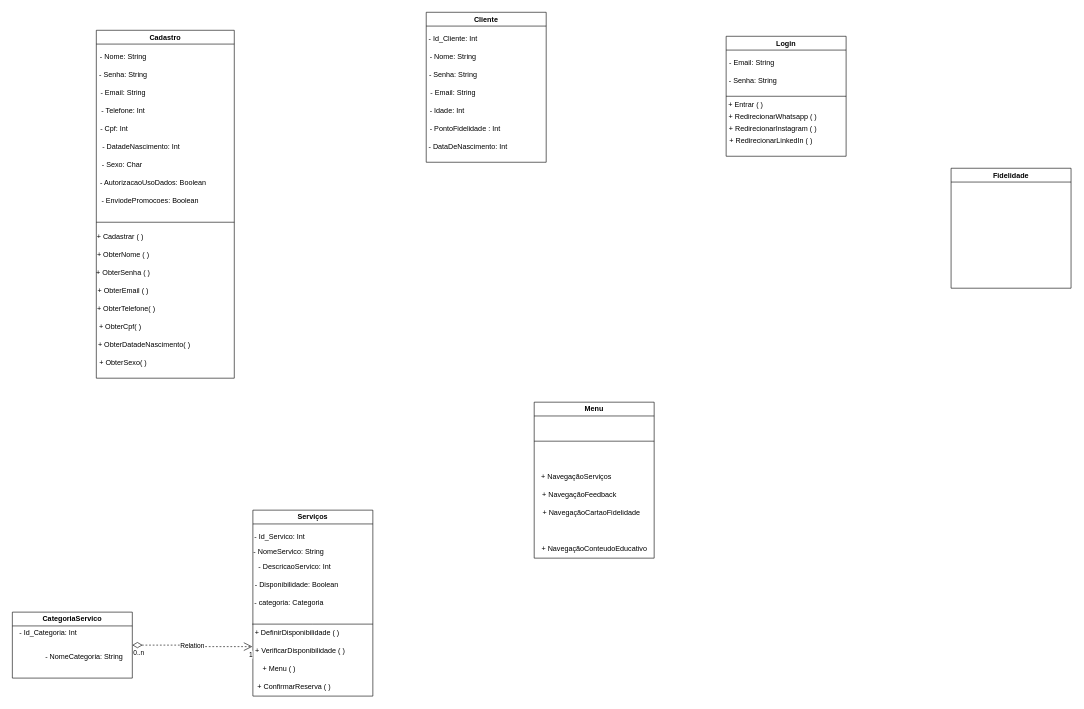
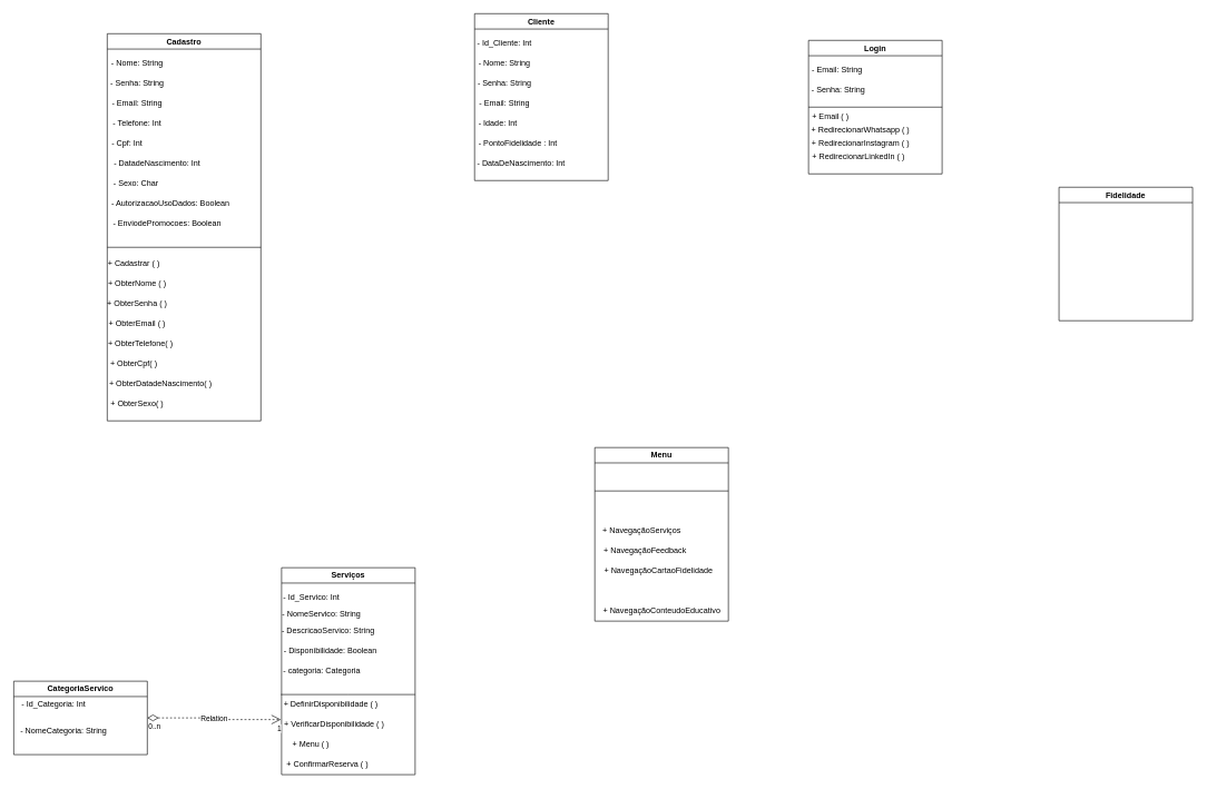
- <mxCell id="30" value="+ Entrar ( )" style="text;html=1;align=center;verticalAlign=middle;whiteSpace=wrap;rounded=0;" vertex="1" parent="27"><mxGeometry x="3" y="100" width="60" height="30" as="geometry" /></mxCell>
+ <mxCell id="30" value="+ Email ( )" style="text;html=1;align=center;verticalAlign=middle;whiteSpace=wrap;rounded=0;" vertex="1" parent="27"><mxGeometry x="3" y="100" width="60" height="30" as="geometry" /></mxCell>
- <mxCell id="38" value="- DescricaoServico: Int" style="text;html=1;align=center;verticalAlign=middle;whiteSpace=wrap;rounded=0;" vertex="1" parent="35"><mxGeometry x="-10" y="80" width="160" height="30" as="geometry" /></mxCell>
+ <mxCell id="38" value="- DescricaoServico: String" style="text;html=1;align=center;verticalAlign=middle;whiteSpace=wrap;rounded=0;" vertex="1" parent="35"><mxGeometry x="-10" y="80" width="160" height="30" as="geometry" /></mxCell>
- <mxCell id="48" value="- NomeCategoria: String" style="text;html=1;align=center;verticalAlign=middle;whiteSpace=wrap;rounded=0;" vertex="1" parent="46"><mxGeometry x="45" y="60" width="150" height="30" as="geometry" /></mxCell>
+ <mxCell id="48" value="- NomeCategoria: String" style="text;html=1;align=center;verticalAlign=middle;whiteSpace=wrap;rounded=0;" vertex="1" parent="46"><mxGeometry y="60" width="150" height="30" as="geometry" /></mxCell>
